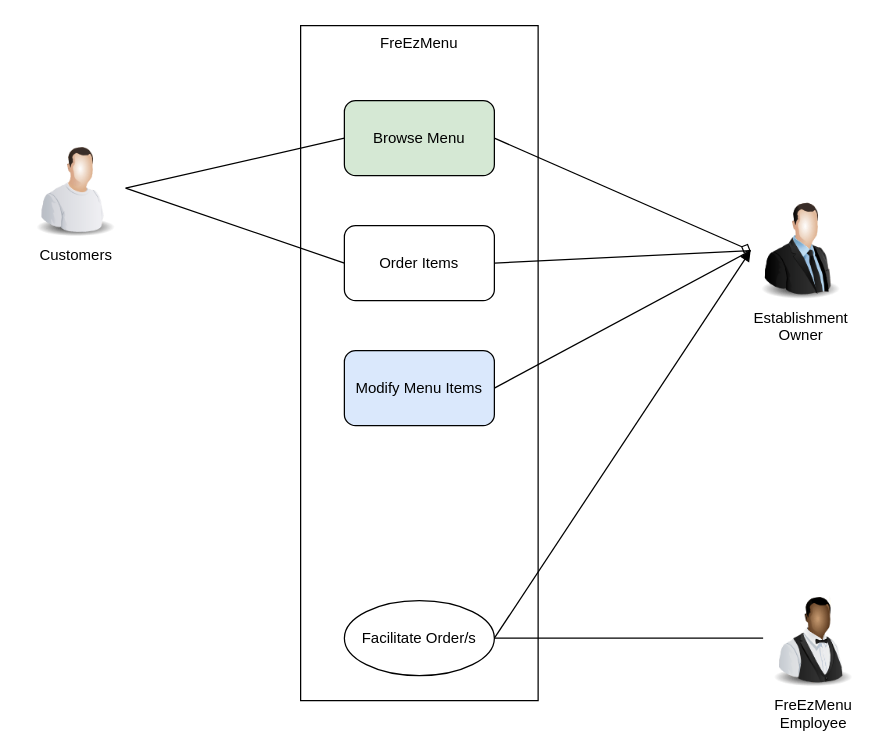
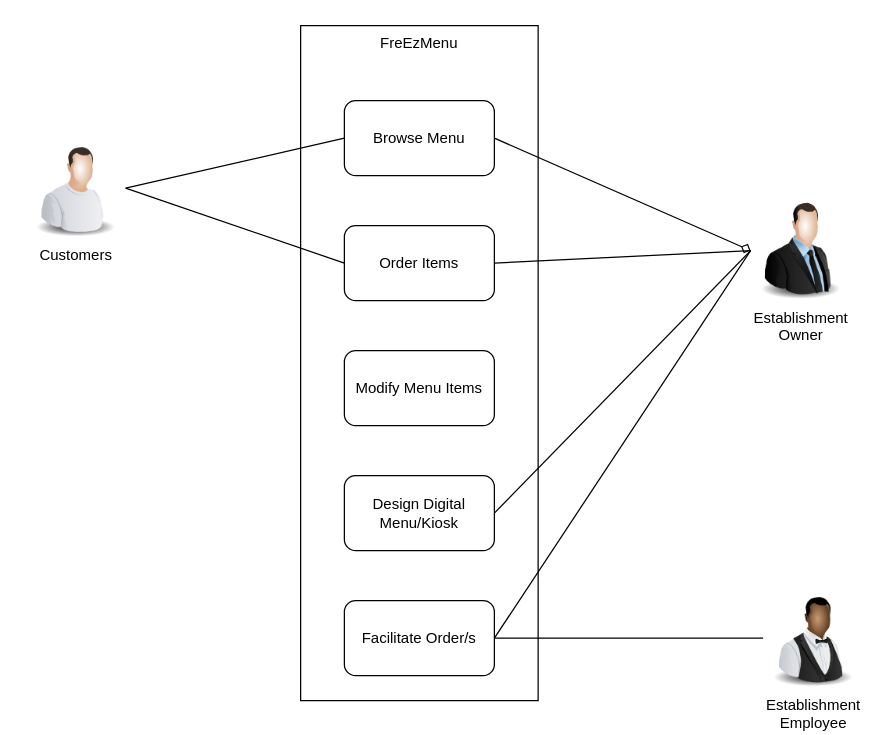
- <mxCell id="4" value="Browse Menu" style="rounded=1;whiteSpace=wrap;html=1;fillColor=#d5e8d4;" vertex="1" parent="1"><mxGeometry x="275" y="80" width="120" height="60" as="geometry" /></mxCell>
+ <mxCell id="4" value="Browse Menu" style="rounded=1;whiteSpace=wrap;html=1;" vertex="1" parent="1"><mxGeometry x="275" y="80" width="120" height="60" as="geometry" /></mxCell>
- <mxCell id="18" value="" style="endArrow=block;html=1;exitX=1;exitY=0.5;exitDx=0;exitDy=0;entryX=0;entryY=0.5;entryDx=0;entryDy=0;" edge="1" parent="1" source="16" target="8"><mxGeometry width="50" height="50" relative="1" as="geometry"><mxPoint x="390" y="380" as="sourcePoint" /><mxPoint x="440" y="330" as="targetPoint" /></mxGeometry></mxCell>
+ <mxCell id="18" value="" style="endArrow=none;html=1;exitX=1;exitY=0.5;exitDx=0;exitDy=0;entryX=0;entryY=0.5;entryDx=0;entryDy=0;" edge="1" parent="1" source="16" target="8"><mxGeometry width="50" height="50" relative="1" as="geometry"><mxPoint x="390" y="380" as="sourcePoint" /><mxPoint x="440" y="330" as="targetPoint" /></mxGeometry></mxCell>
- <mxCell id="14" value="" style="endArrow=none;html=1;exitX=1;exitY=0.5;exitDx=0;exitDy=0;entryX=0;entryY=0.5;entryDx=0;entryDy=0;" edge="1" parent="1" source="12" target="8"><mxGeometry width="50" height="50" relative="1" as="geometry"><mxPoint x="440" y="300" as="sourcePoint" /><mxPoint x="490" y="250" as="targetPoint" /></mxGeometry></mxCell>
- <mxCell id="12" value="Modify Menu Items" style="rounded=1;whiteSpace=wrap;html=1;fillColor=#dae8fc;" vertex="1" parent="1"><mxGeometry x="275" y="280" width="120" height="60" as="geometry" /></mxCell>
+ <mxCell id="12" value="Modify Menu Items" style="rounded=1;whiteSpace=wrap;html=1;" vertex="1" parent="1"><mxGeometry x="275" y="280" width="120" height="60" as="geometry" /></mxCell>
+ <mxCell id="15" value="" style="endArrow=none;html=1;exitX=1;exitY=0.5;exitDx=0;exitDy=0;entryX=0;entryY=0.5;entryDx=0;entryDy=0;" edge="1" parent="1" source="13" target="8"><mxGeometry width="50" height="50" relative="1" as="geometry"><mxPoint x="440" y="390" as="sourcePoint" /><mxPoint x="490" y="340" as="targetPoint" /></mxGeometry></mxCell>
+ <mxCell id="13" value="Design Digital Menu/Kiosk" style="rounded=1;whiteSpace=wrap;html=1;" vertex="1" parent="1"><mxGeometry x="275" y="380" width="120" height="60" as="geometry" /></mxCell>
- <mxCell id="16" value="Facilitate Order/s" style="ellipse;whiteSpace=wrap;html=1;" vertex="1" parent="1"><mxGeometry x="275" y="480" width="120" height="60" as="geometry" /></mxCell>
+ <mxCell id="16" value="Facilitate Order/s" style="rounded=1;whiteSpace=wrap;html=1;" vertex="1" parent="1"><mxGeometry x="275" y="480" width="120" height="60" as="geometry" /></mxCell>
- <mxCell id="9" value="FreEzMenu&lt;br&gt;Employee" style="image;html=1;image=img/lib/clip_art/people/Waiter_Black_128x128.png" vertex="1" parent="1"><mxGeometry x="610" y="470" width="80" height="80" as="geometry" /></mxCell>
+ <mxCell id="9" value="Establishment&lt;br&gt;Employee" style="image;html=1;image=img/lib/clip_art/people/Waiter_Black_128x128.png" vertex="1" parent="1"><mxGeometry x="610" y="470" width="80" height="80" as="geometry" /></mxCell>
